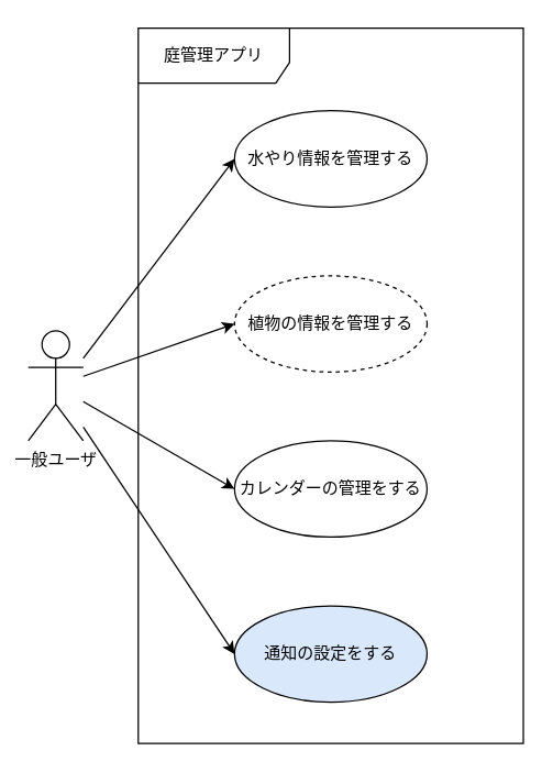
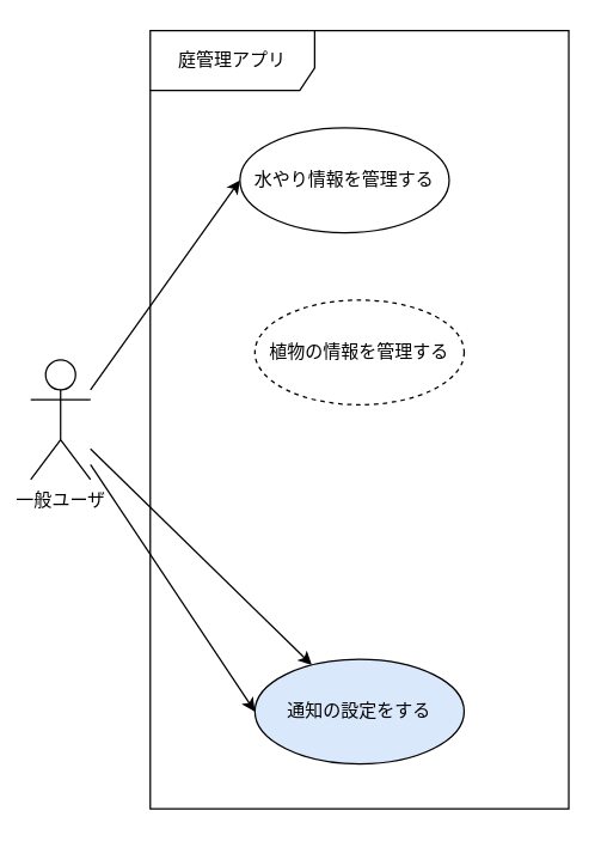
- <mxCell id="8" value="水やり情報を管理する" style="ellipse;whiteSpace=wrap;html=1;" parent="1" vertex="1"><mxGeometry x="170" y="80" width="140" height="70" as="geometry" /></mxCell>
+ <mxCell id="8" value="水やり情報を管理する" style="ellipse;whiteSpace=wrap;html=1;" parent="1" vertex="1"><mxGeometry x="160" y="85" width="140" height="70" as="geometry" /></mxCell>
- <mxCell id="3" style="rounded=0;orthogonalLoop=1;jettySize=auto;html=1;entryX=0;entryY=0.5;entryDx=0;entryDy=0;" parent="1" source="6" target="9" edge="1"><mxGeometry relative="1" as="geometry" /></mxCell>
+ <mxCell id="3" style="rounded=0;orthogonalLoop=1;jettySize=auto;html=1;" parent="1" source="6" target="10" edge="1"><mxGeometry relative="1" as="geometry" /></mxCell>
- <mxCell id="4" style="rounded=0;orthogonalLoop=1;jettySize=auto;html=1;entryX=0;entryY=0.5;entryDx=0;entryDy=0;" parent="1" source="6" target="11" edge="1"><mxGeometry relative="1" as="geometry" /></mxCell>
- <mxCell id="11" value="カレンダーの管理をする" style="ellipse;whiteSpace=wrap;html=1;" parent="1" vertex="1"><mxGeometry x="170" y="320" width="140" height="70" as="geometry" /></mxCell>
